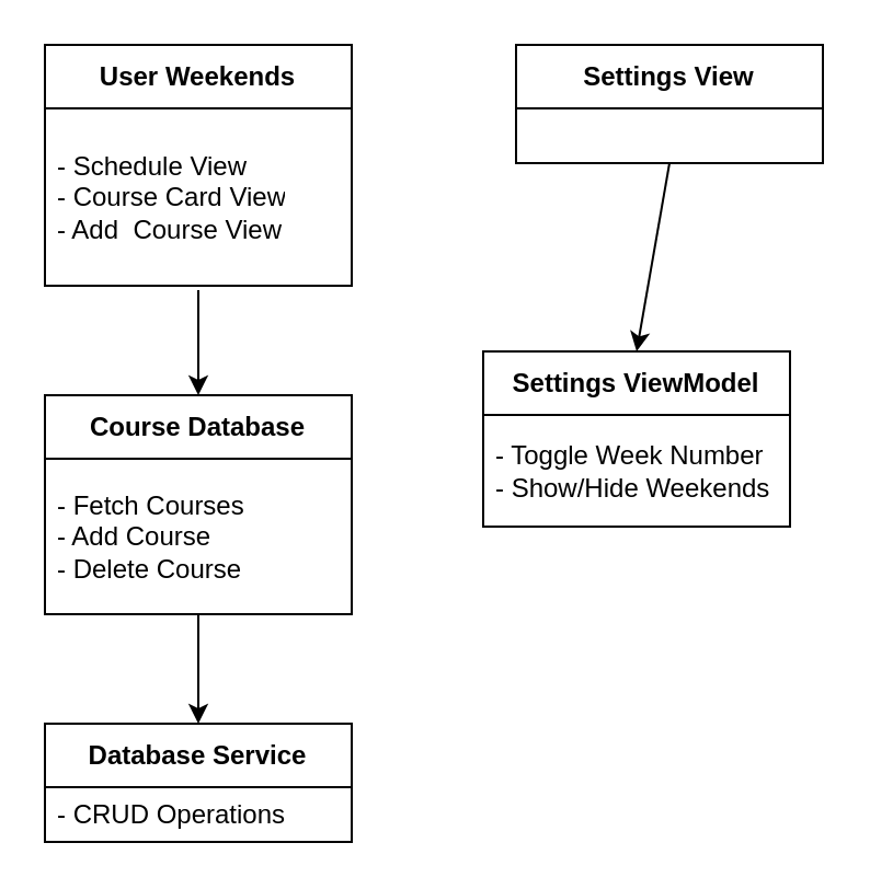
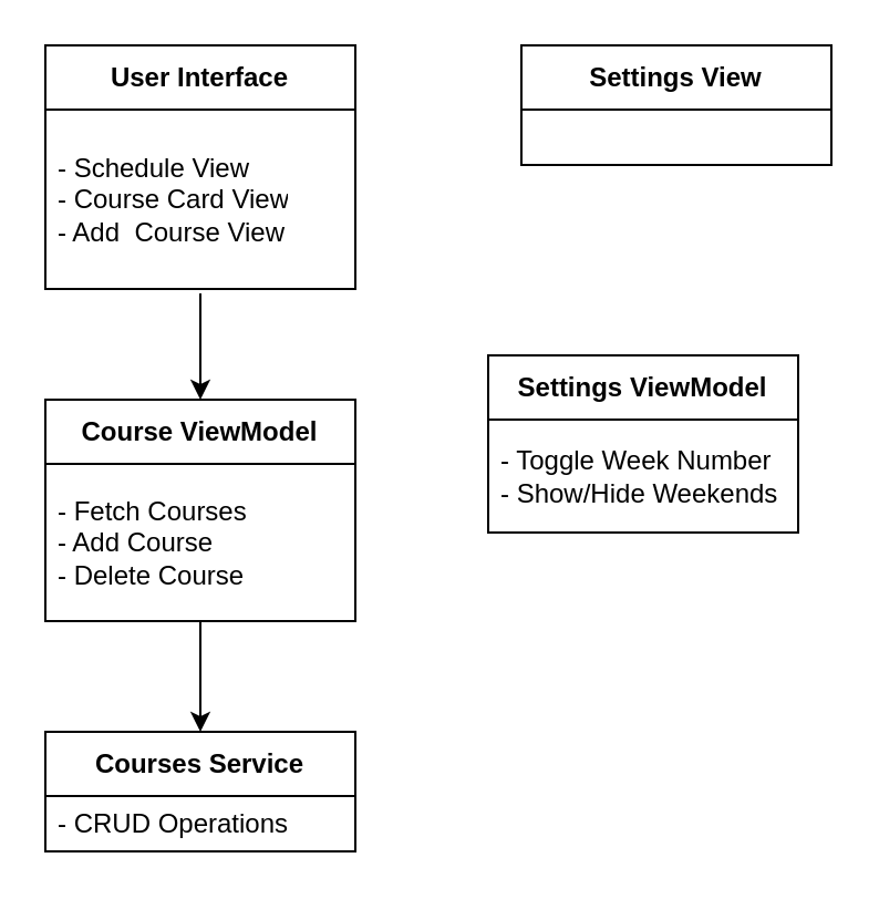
- <mxCell id="2" value="User Weekends" style="swimlane;fontStyle=1;align=center;verticalAlign=middle;childLayout=stackLayout;horizontal=1;startSize=29;horizontalStack=0;resizeParent=1;resizeParentMax=0;resizeLast=0;collapsible=0;marginBottom=0;html=1;whiteSpace=wrap;" vertex="1" parent="1"><mxGeometry x="20" y="20" width="140" height="110" as="geometry" /></mxCell>
+ <mxCell id="2" value="User Interface" style="swimlane;fontStyle=1;align=center;verticalAlign=middle;childLayout=stackLayout;horizontal=1;startSize=29;horizontalStack=0;resizeParent=1;resizeParentMax=0;resizeLast=0;collapsible=0;marginBottom=0;html=1;whiteSpace=wrap;" vertex="1" parent="1"><mxGeometry x="20" y="20" width="140" height="110" as="geometry" /></mxCell>
- <mxCell id="13" value="" style="endArrow=classic;html=1;rounded=0;exitX=0.5;exitY=1;exitDx=0;exitDy=0;entryX=0.5;entryY=0;entryDx=0;entryDy=0;" edge="1" parent="1" source="10" target="11"><mxGeometry width="50" height="50" relative="1" as="geometry"><mxPoint x="150" y="280" as="sourcePoint" /><mxPoint x="200" y="230" as="targetPoint" /></mxGeometry></mxCell>
- <mxCell id="4" value="Course Database" style="swimlane;fontStyle=1;align=center;verticalAlign=middle;childLayout=stackLayout;horizontal=1;startSize=29;horizontalStack=0;resizeParent=1;resizeParentMax=0;resizeLast=0;collapsible=0;marginBottom=0;html=1;whiteSpace=wrap;" vertex="1" parent="1"><mxGeometry x="20" y="180" width="140" height="100" as="geometry" /></mxCell>
+ <mxCell id="4" value="Course ViewModel" style="swimlane;fontStyle=1;align=center;verticalAlign=middle;childLayout=stackLayout;horizontal=1;startSize=29;horizontalStack=0;resizeParent=1;resizeParentMax=0;resizeLast=0;collapsible=0;marginBottom=0;html=1;whiteSpace=wrap;" vertex="1" parent="1"><mxGeometry x="20" y="180" width="140" height="100" as="geometry" /></mxCell>
- <mxCell id="7" value="Database Service" style="swimlane;fontStyle=1;align=center;verticalAlign=middle;childLayout=stackLayout;horizontal=1;startSize=29;horizontalStack=0;resizeParent=1;resizeParentMax=0;resizeLast=0;collapsible=0;marginBottom=0;html=1;whiteSpace=wrap;" vertex="1" parent="1"><mxGeometry x="20" y="330" width="140" height="54" as="geometry" /></mxCell>
+ <mxCell id="7" value="Courses Service" style="swimlane;fontStyle=1;align=center;verticalAlign=middle;childLayout=stackLayout;horizontal=1;startSize=29;horizontalStack=0;resizeParent=1;resizeParentMax=0;resizeLast=0;collapsible=0;marginBottom=0;html=1;whiteSpace=wrap;" vertex="1" parent="1"><mxGeometry x="20" y="330" width="140" height="54" as="geometry" /></mxCell>
